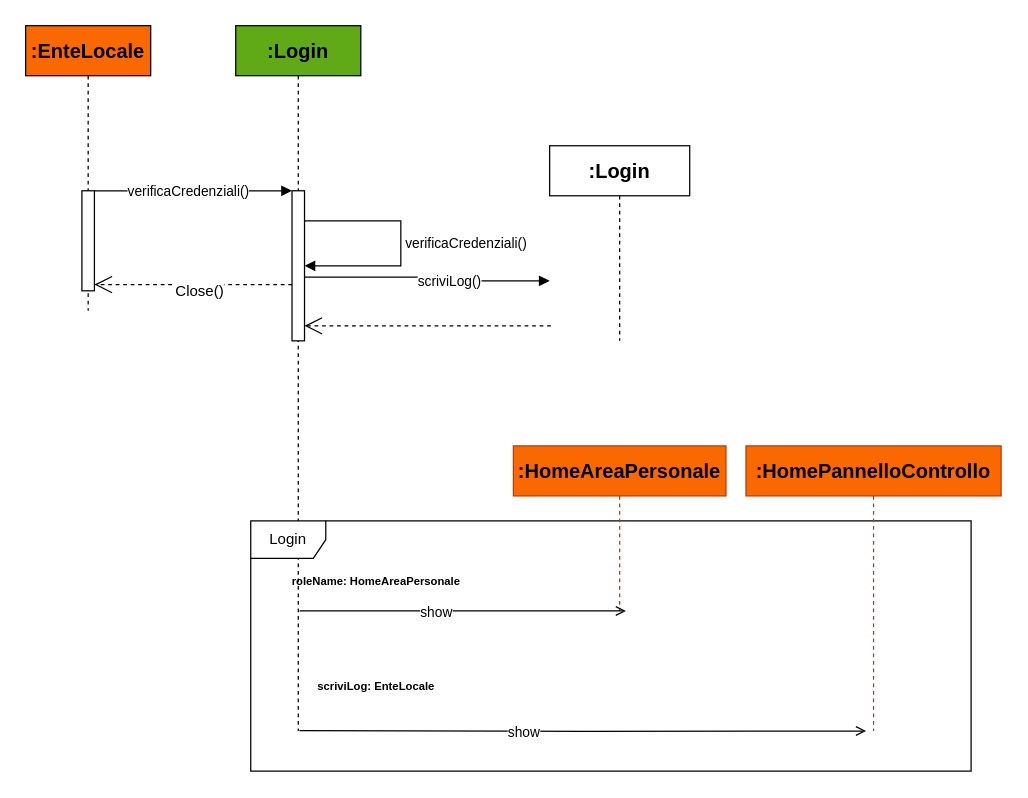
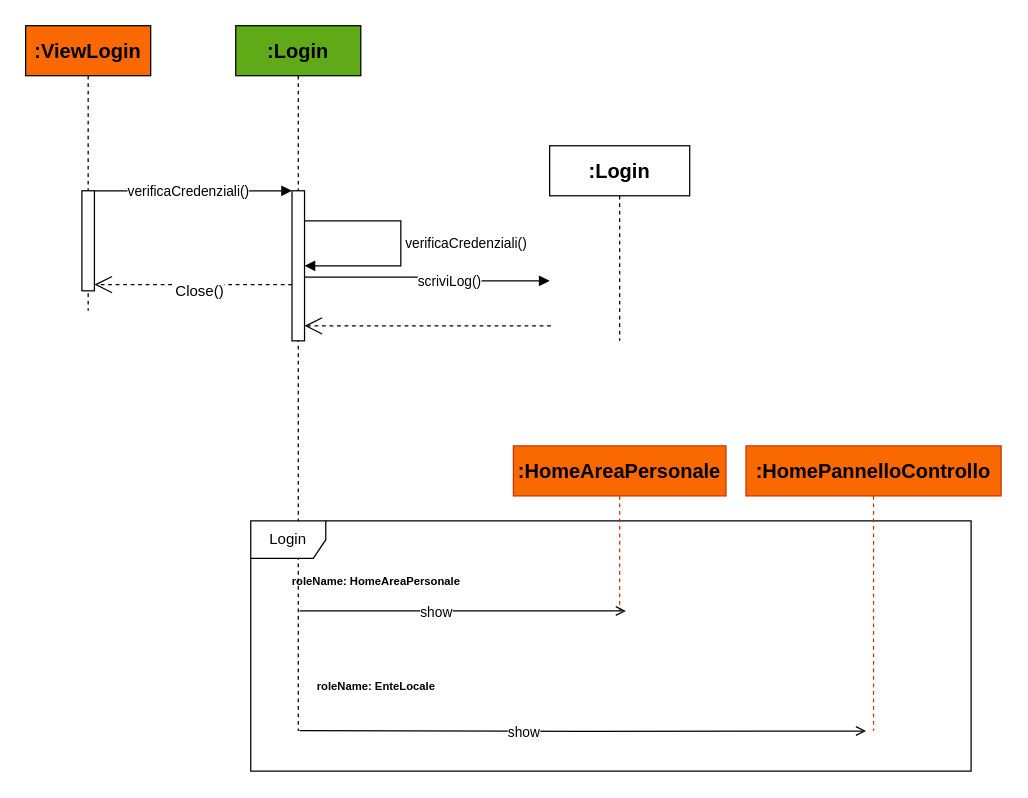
- <mxCell id="2" value=":EnteLocale" style="shape=umlLifeline;perimeter=lifelinePerimeter;whiteSpace=wrap;html=1;container=1;dropTarget=0;collapsible=0;recursiveResize=0;outlineConnect=0;portConstraint=eastwest;newEdgeStyle={&quot;curved&quot;:0,&quot;rounded&quot;:0};fillColor=#fa6800;fontColor=#000000;strokeColor=light-dark(#000000,#E96B12);fontSize=16;fontStyle=1;labelBorderColor=none;perimeterSpacing=0;gradientColor=none;fillStyle=solid;shadow=0;rounded=0;glass=0;strokeWidth=1;" parent="1" vertex="1"><mxGeometry x="20" y="20" width="100" height="228" as="geometry" /></mxCell>
+ <mxCell id="2" value=":ViewLogin" style="shape=umlLifeline;perimeter=lifelinePerimeter;whiteSpace=wrap;html=1;container=1;dropTarget=0;collapsible=0;recursiveResize=0;outlineConnect=0;portConstraint=eastwest;newEdgeStyle={&quot;curved&quot;:0,&quot;rounded&quot;:0};fillColor=#fa6800;fontColor=#000000;strokeColor=light-dark(#000000,#E96B12);fontSize=16;fontStyle=1;labelBorderColor=none;perimeterSpacing=0;gradientColor=none;fillStyle=solid;shadow=0;rounded=0;glass=0;strokeWidth=1;" parent="1" vertex="1"><mxGeometry x="20" y="20" width="100" height="228" as="geometry" /></mxCell>
- <mxCell id="17" value="scriviLog: EnteLocale" style="text;align=center;fontStyle=1;verticalAlign=middle;spacingLeft=3;spacingRight=3;strokeColor=none;rotatable=0;points=[[0,0.5],[1,0.5]];portConstraint=eastwest;html=1;fontSize=9;" parent="1" vertex="1"><mxGeometry x="260" y="536" width="80" height="26" as="geometry" /></mxCell>
+ <mxCell id="17" value="roleName: EnteLocale" style="text;align=center;fontStyle=1;verticalAlign=middle;spacingLeft=3;spacingRight=3;strokeColor=none;rotatable=0;points=[[0,0.5],[1,0.5]];portConstraint=eastwest;html=1;fontSize=9;" parent="1" vertex="1"><mxGeometry x="260" y="536" width="80" height="26" as="geometry" /></mxCell>
